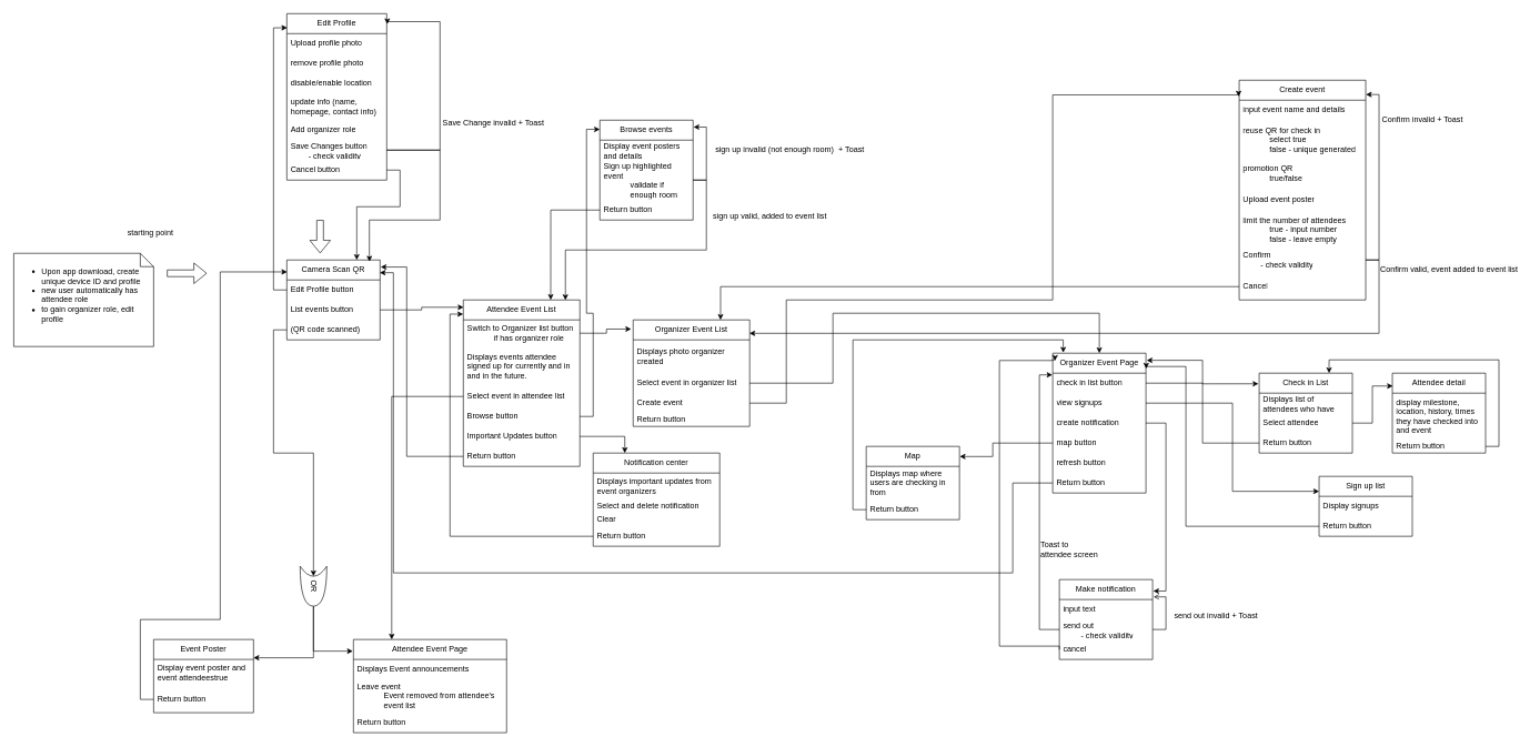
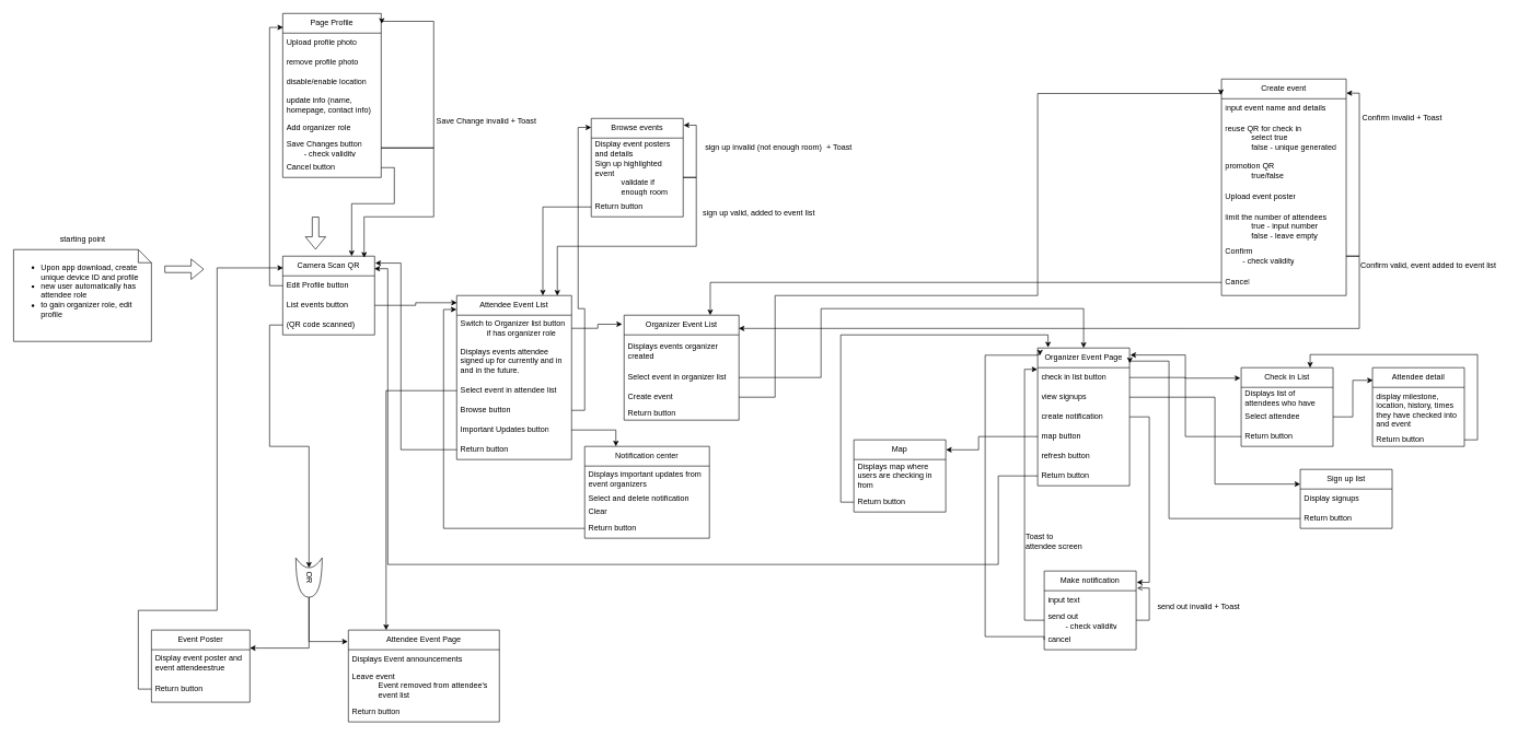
- <mxCell id="2" value="Edit Profile" style="swimlane;fontStyle=0;childLayout=stackLayout;horizontal=1;startSize=30;horizontalStack=0;resizeParent=1;resizeParentMax=0;resizeLast=0;collapsible=1;marginBottom=0;whiteSpace=wrap;html=1;" vertex="1" parent="1"><mxGeometry x="430" y="20" width="150" height="250" as="geometry" /></mxCell>
+ <mxCell id="2" value="Page Profile" style="swimlane;fontStyle=0;childLayout=stackLayout;horizontal=1;startSize=30;horizontalStack=0;resizeParent=1;resizeParentMax=0;resizeLast=0;collapsible=1;marginBottom=0;whiteSpace=wrap;html=1;" vertex="1" parent="1"><mxGeometry x="430" y="20" width="150" height="250" as="geometry" /></mxCell>
- <mxCell id="50" value="starting point" style="text;html=1;align=center;verticalAlign=middle;resizable=0;points=[];autosize=1;strokeColor=none;fillColor=none;" vertex="1" parent="1"><mxGeometry x="180" y="335" width="90" height="30" as="geometry" /></mxCell>
+ <mxCell id="50" value="starting point" style="text;html=1;align=center;verticalAlign=middle;resizable=0;points=[];autosize=1;strokeColor=none;fillColor=none;" vertex="1" parent="1"><mxGeometry x="80" y="350" width="90" height="30" as="geometry" /></mxCell>
- <mxCell id="107" value="Displays&amp;nbsp;photo organizer created" style="text;strokeColor=none;fillColor=none;align=left;verticalAlign=middle;spacingLeft=4;spacingRight=4;overflow=hidden;points=[[0,0.5],[1,0.5]];portConstraint=eastwest;rotatable=0;whiteSpace=wrap;html=1;" vertex="1" parent="106"><mxGeometry y="30" width="175" height="50" as="geometry" /></mxCell>
+ <mxCell id="107" value="Displays&amp;nbsp;events organizer created" style="text;strokeColor=none;fillColor=none;align=left;verticalAlign=middle;spacingLeft=4;spacingRight=4;overflow=hidden;points=[[0,0.5],[1,0.5]];portConstraint=eastwest;rotatable=0;whiteSpace=wrap;html=1;" vertex="1" parent="106"><mxGeometry y="30" width="175" height="50" as="geometry" /></mxCell>
